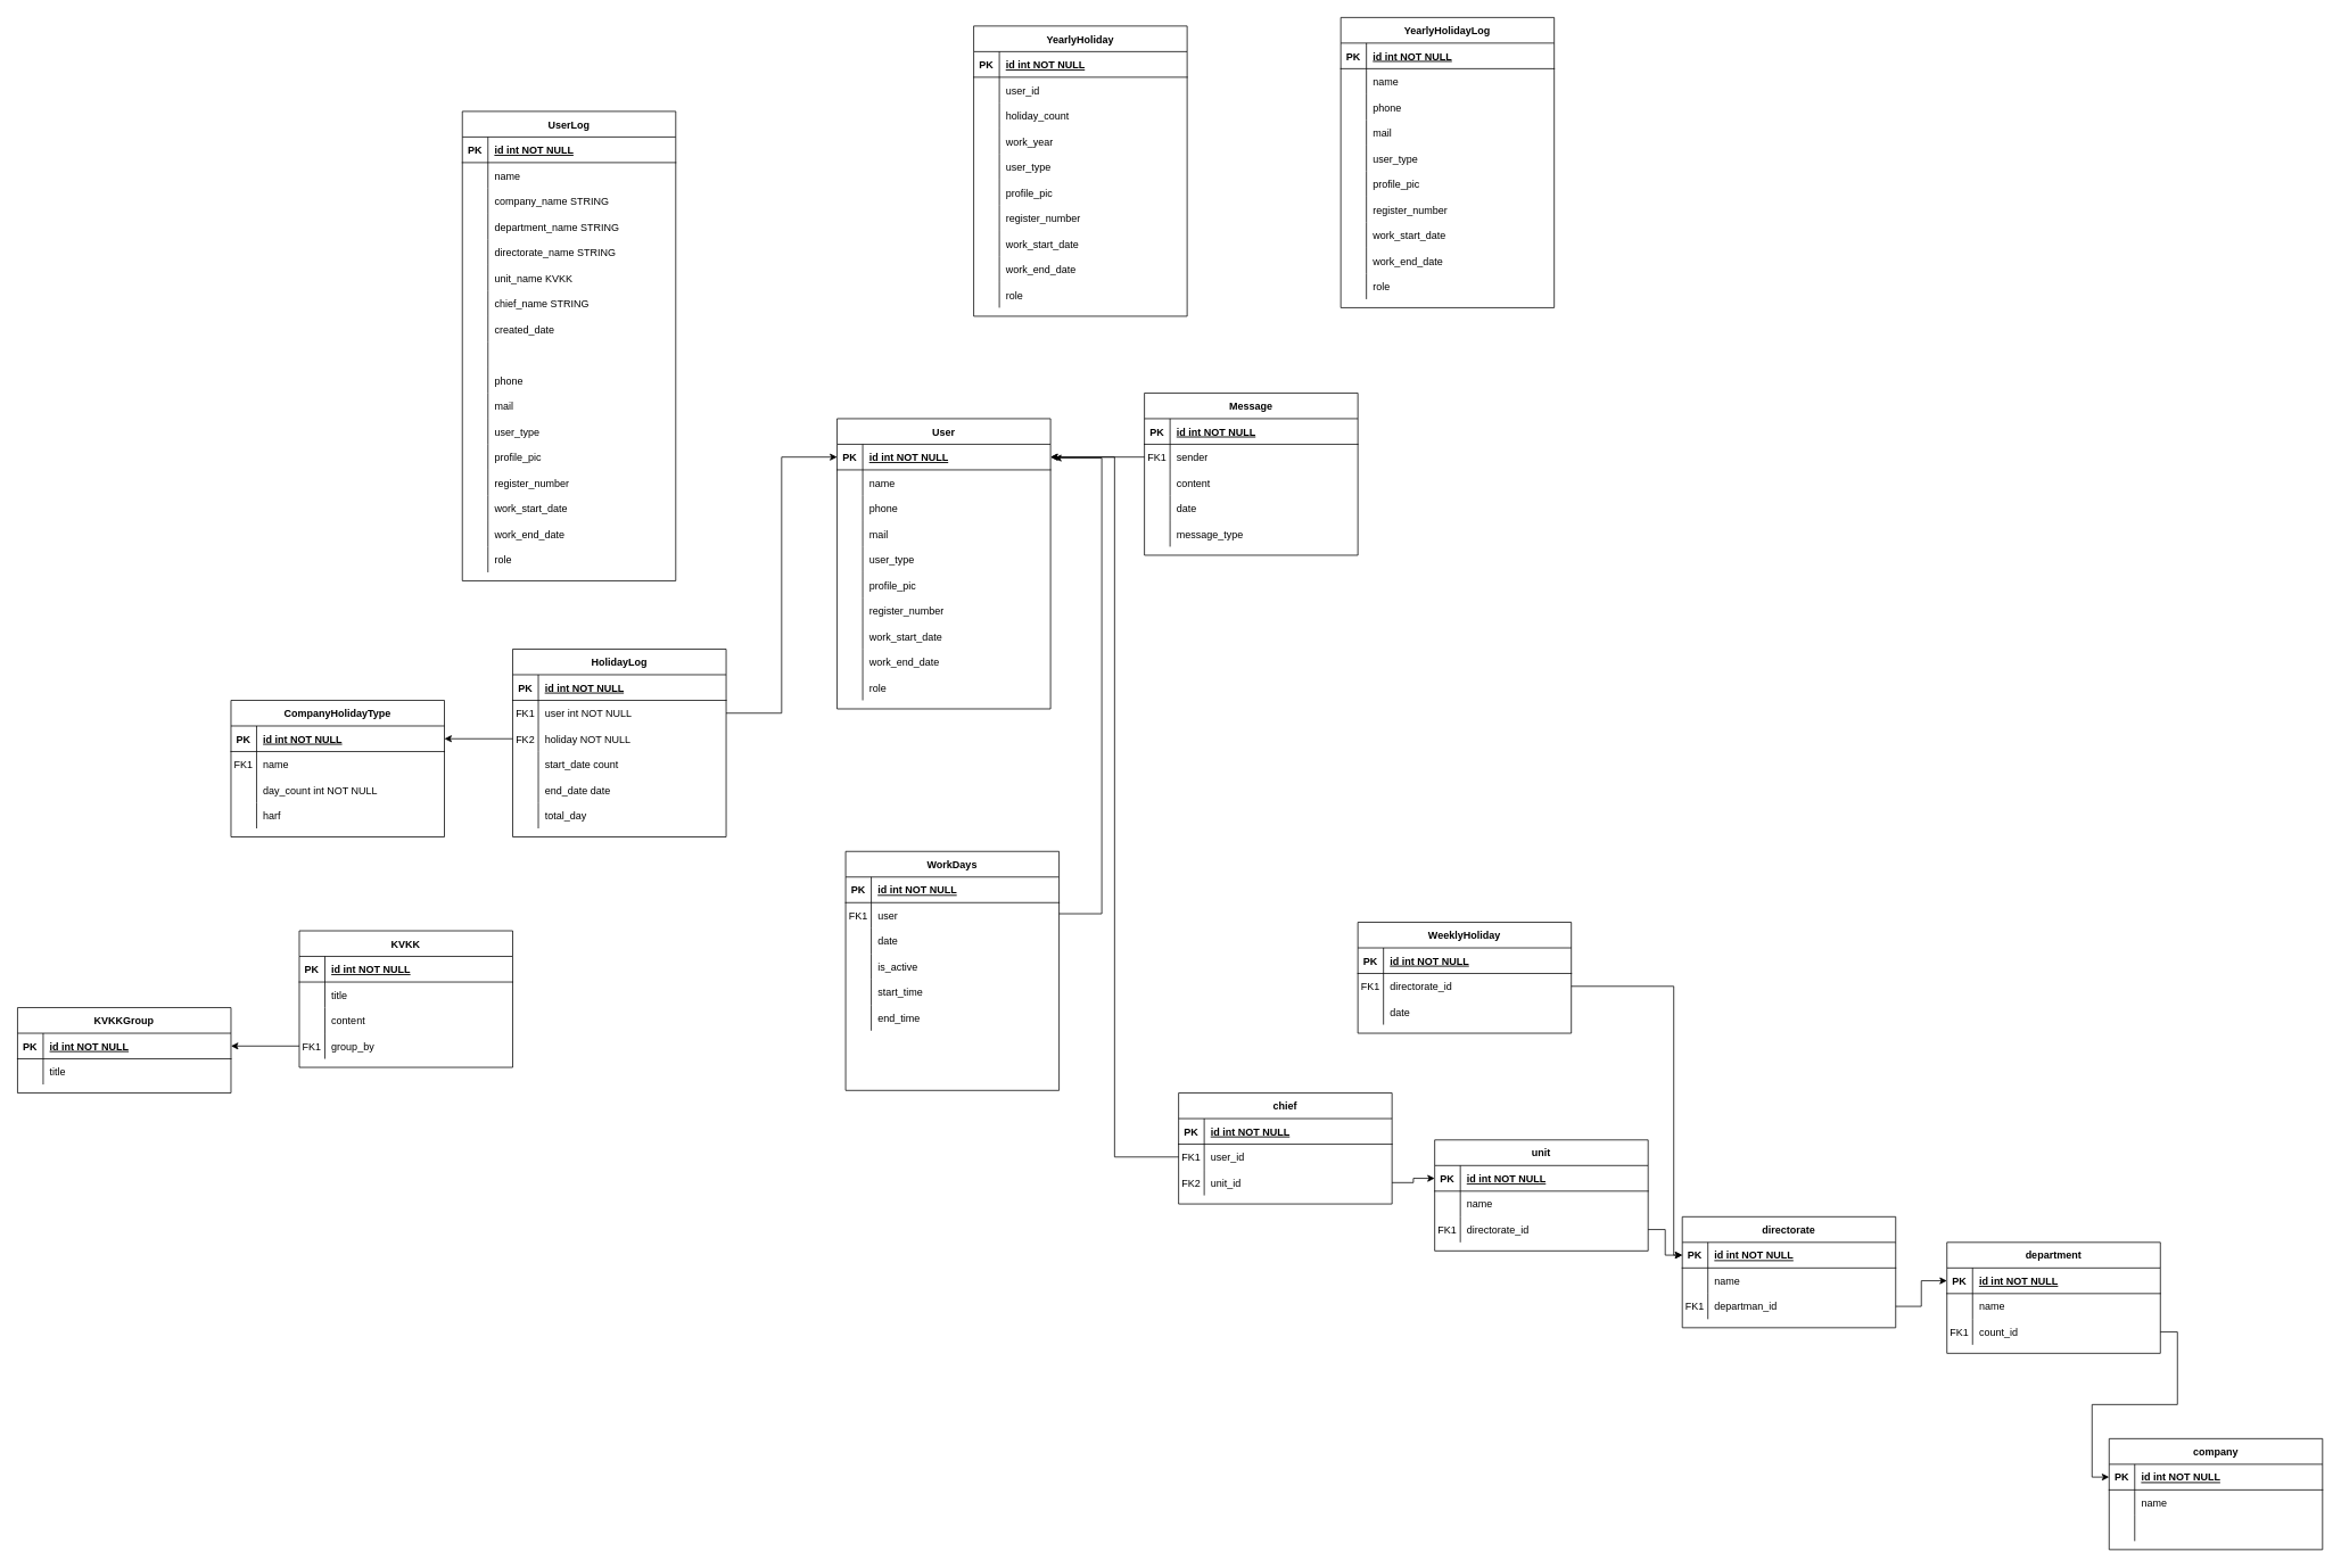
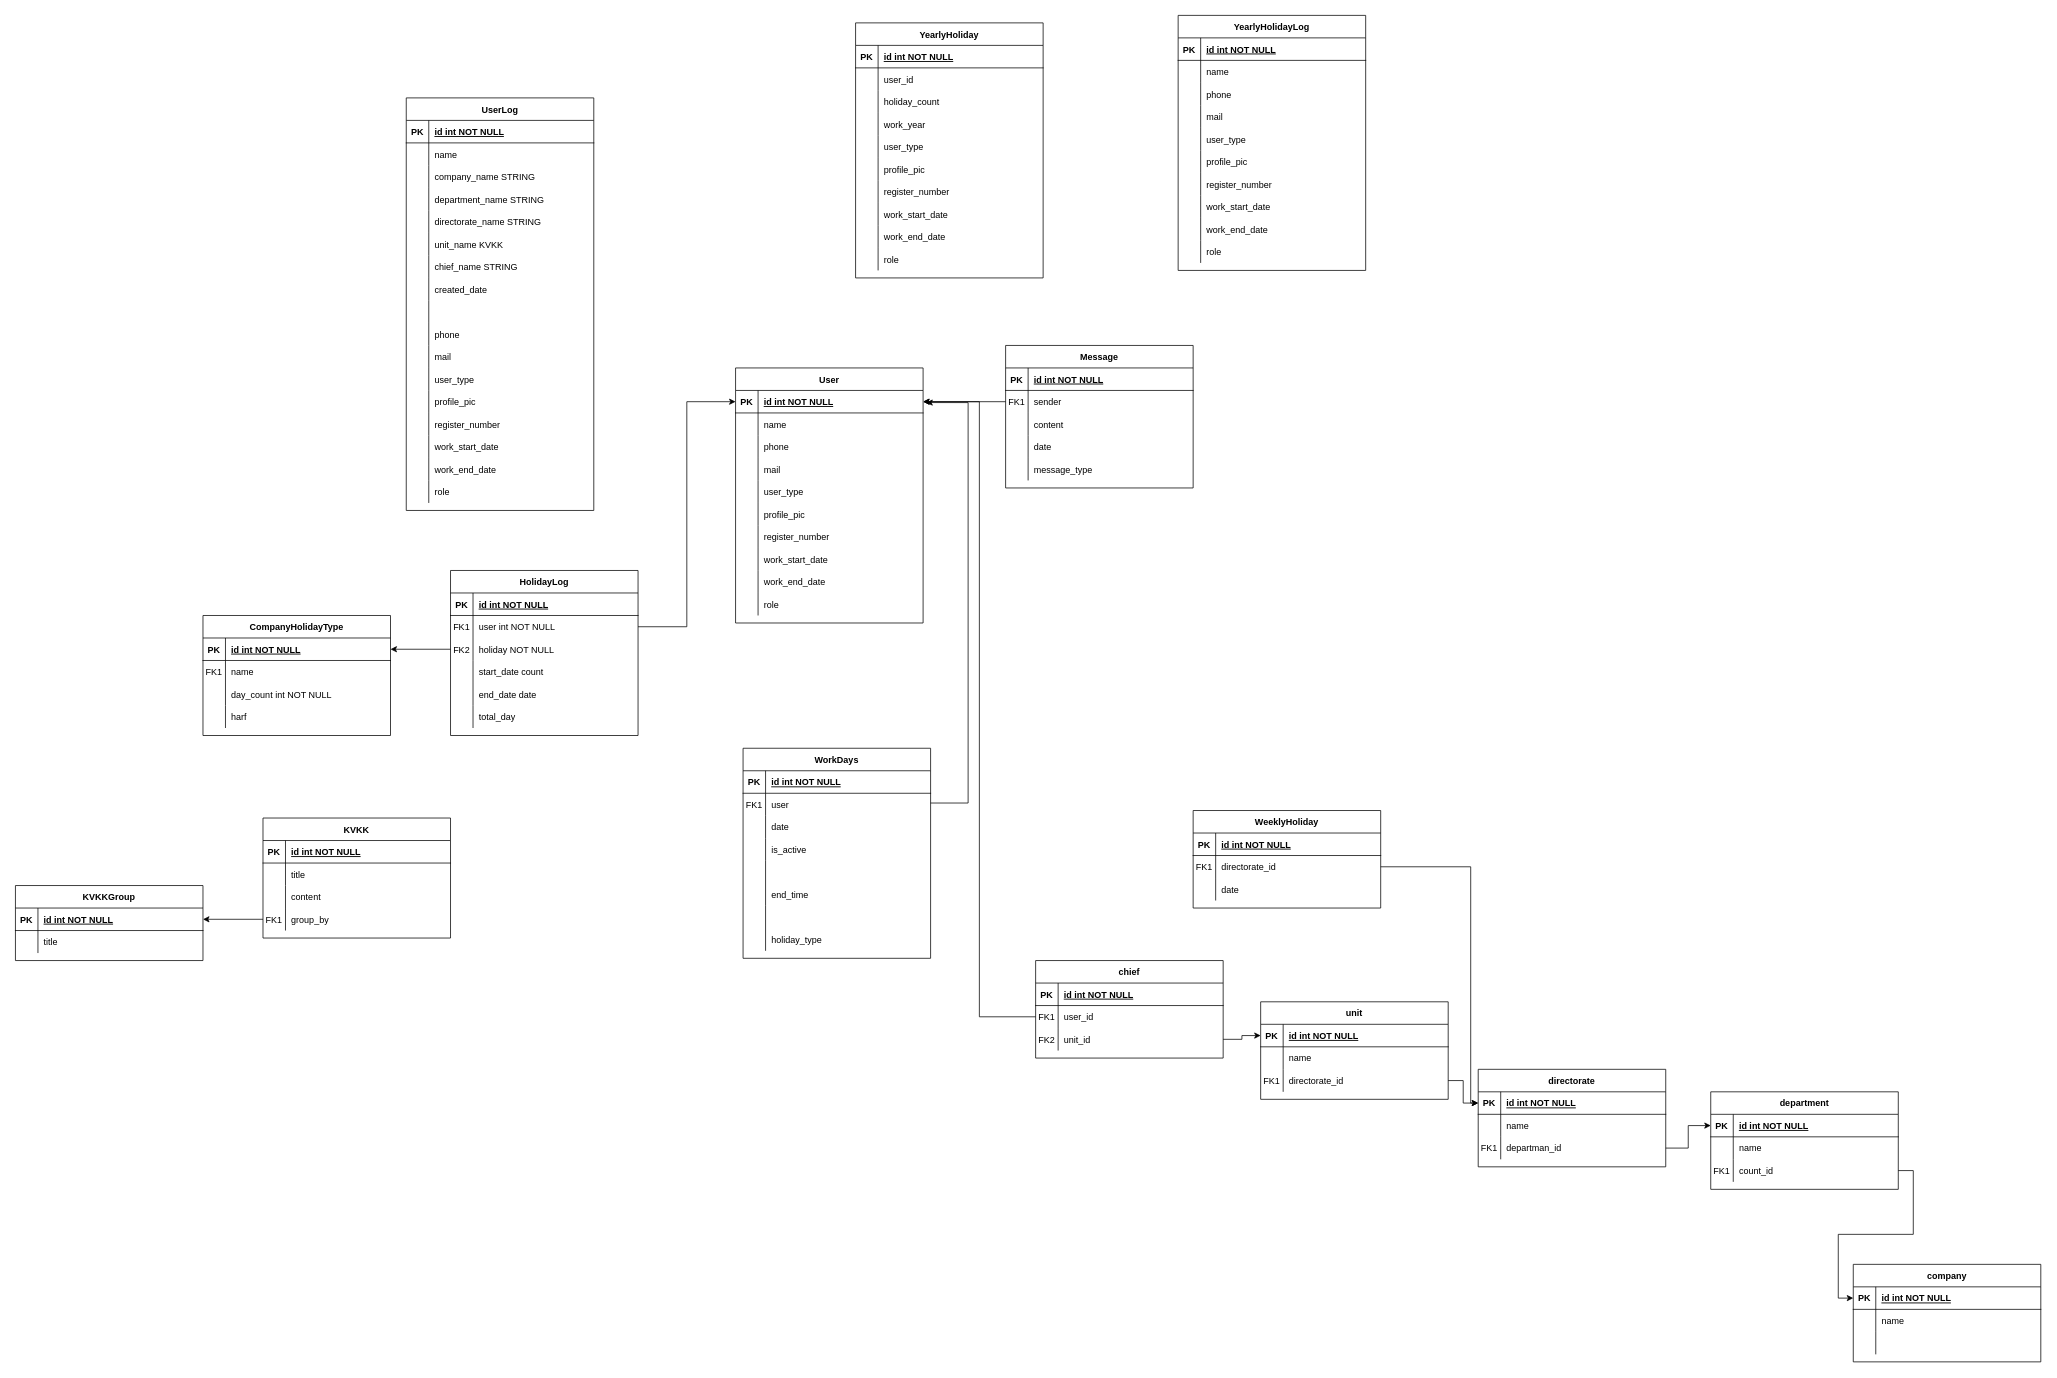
- <mxCell id="121" value="start_time" style="shape=partialRectangle;overflow=hidden;connectable=0;fillColor=none;top=0;left=0;bottom=0;right=0;align=left;spacingLeft=6;" vertex="1" parent="119"><mxGeometry x="30" width="220" height="30" as="geometry"><mxRectangle width="220" height="30" as="alternateBounds" /></mxGeometry></mxCell>
+ <mxCell id="129" value="holiday_type" style="shape=partialRectangle;overflow=hidden;connectable=0;fillColor=none;top=0;left=0;bottom=0;right=0;align=left;spacingLeft=6;" vertex="1" parent="127"><mxGeometry x="30" width="220" height="30" as="geometry"><mxRectangle width="220" height="30" as="alternateBounds" /></mxGeometry></mxCell>
